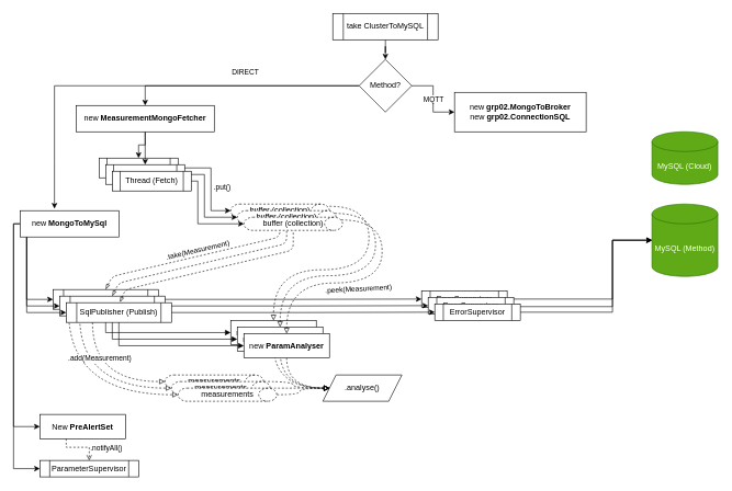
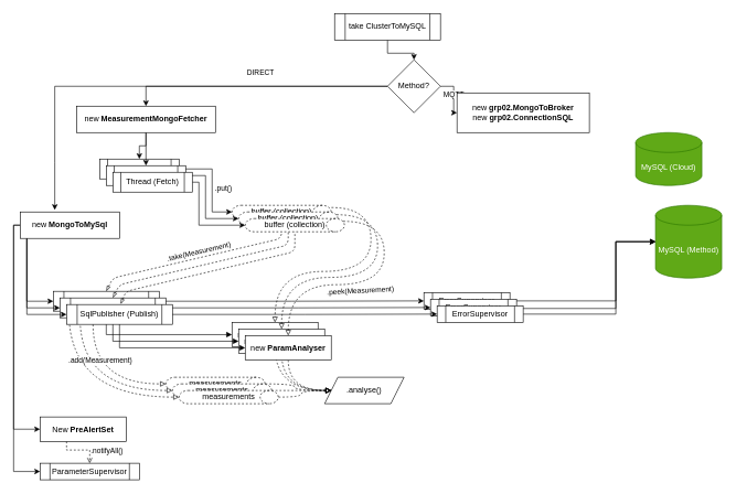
- <mxCell id="25" value="Method?" style="rhombus;whiteSpace=wrap;html=1;" vertex="1" parent="1"><mxGeometry x="545" y="90" width="80" height="80" as="geometry" /></mxCell>
+ <mxCell id="25" value="Method?" style="rhombus;whiteSpace=wrap;html=1;" vertex="1" parent="1"><mxGeometry x="585" y="90" width="80" height="80" as="geometry" /></mxCell>
- <mxCell id="53" value="MySQL (Cloud)" style="shape=cylinder3;whiteSpace=wrap;html=1;boundedLbl=1;backgroundOutline=1;size=15;strokeWidth=1;fillColor=#60a917;strokeColor=#2D7600;fontColor=#ffffff;" vertex="1" parent="1"><mxGeometry x="990" y="200" width="100" height="80" as="geometry" /></mxCell>
+ <mxCell id="53" value="MySQL (Cloud)" style="shape=cylinder3;whiteSpace=wrap;html=1;boundedLbl=1;backgroundOutline=1;size=15;strokeWidth=1;fillColor=#60a917;strokeColor=#2D7600;fontColor=#ffffff;" vertex="1" parent="1"><mxGeometry x="960" y="200" width="100" height="80" as="geometry" /></mxCell>
